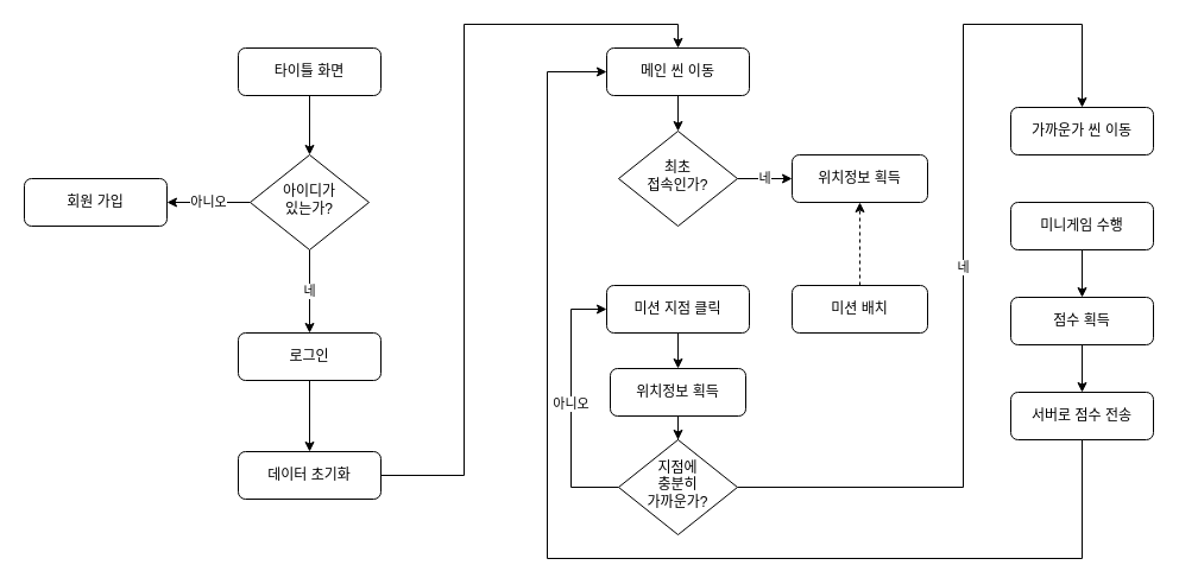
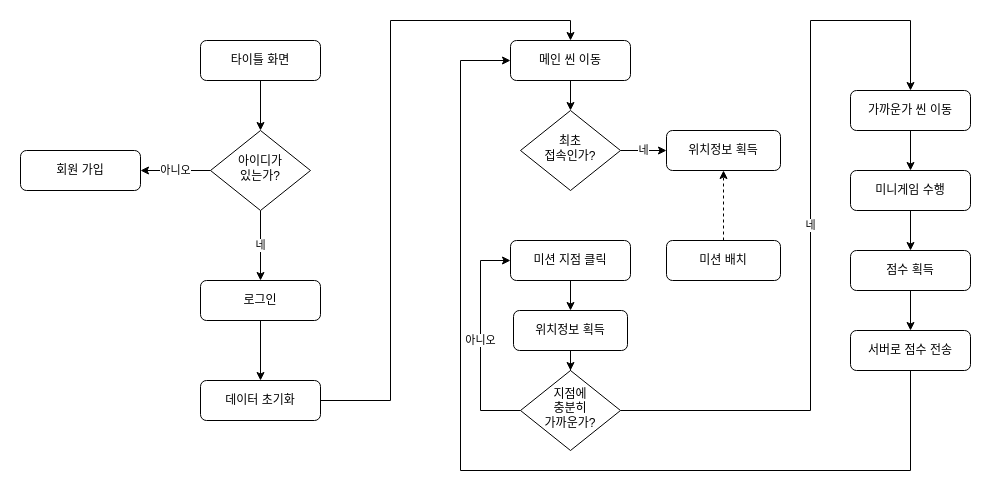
+ <mxCell id="21" style="edgeStyle=orthogonalEdgeStyle;rounded=0;orthogonalLoop=1;jettySize=auto;html=1;" edge="1" parent="1" source="22" target="24"><mxGeometry relative="1" as="geometry" /></mxCell>
